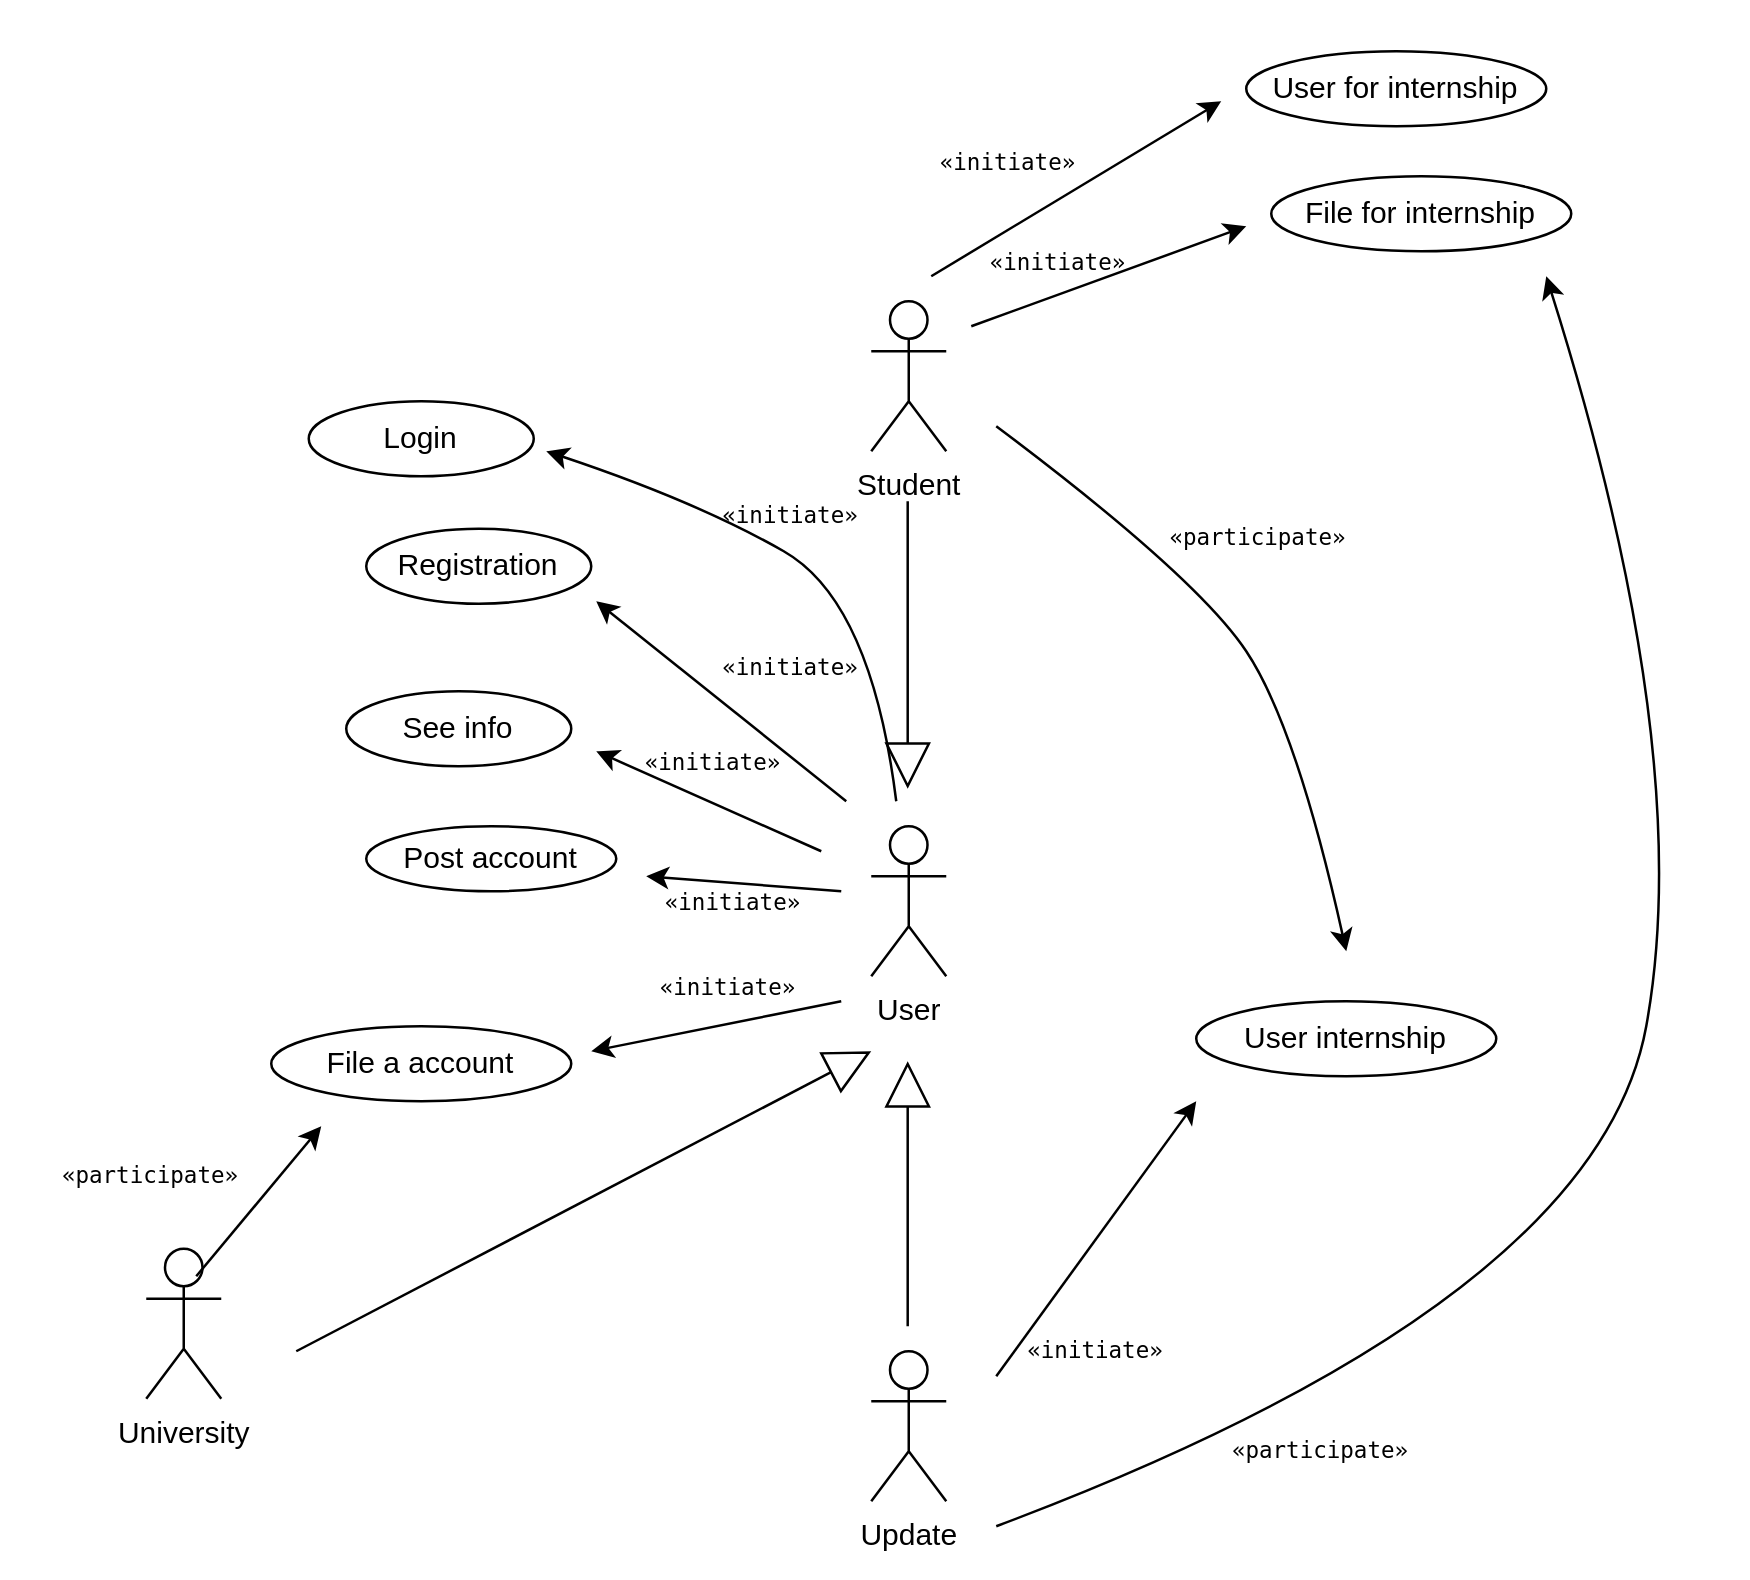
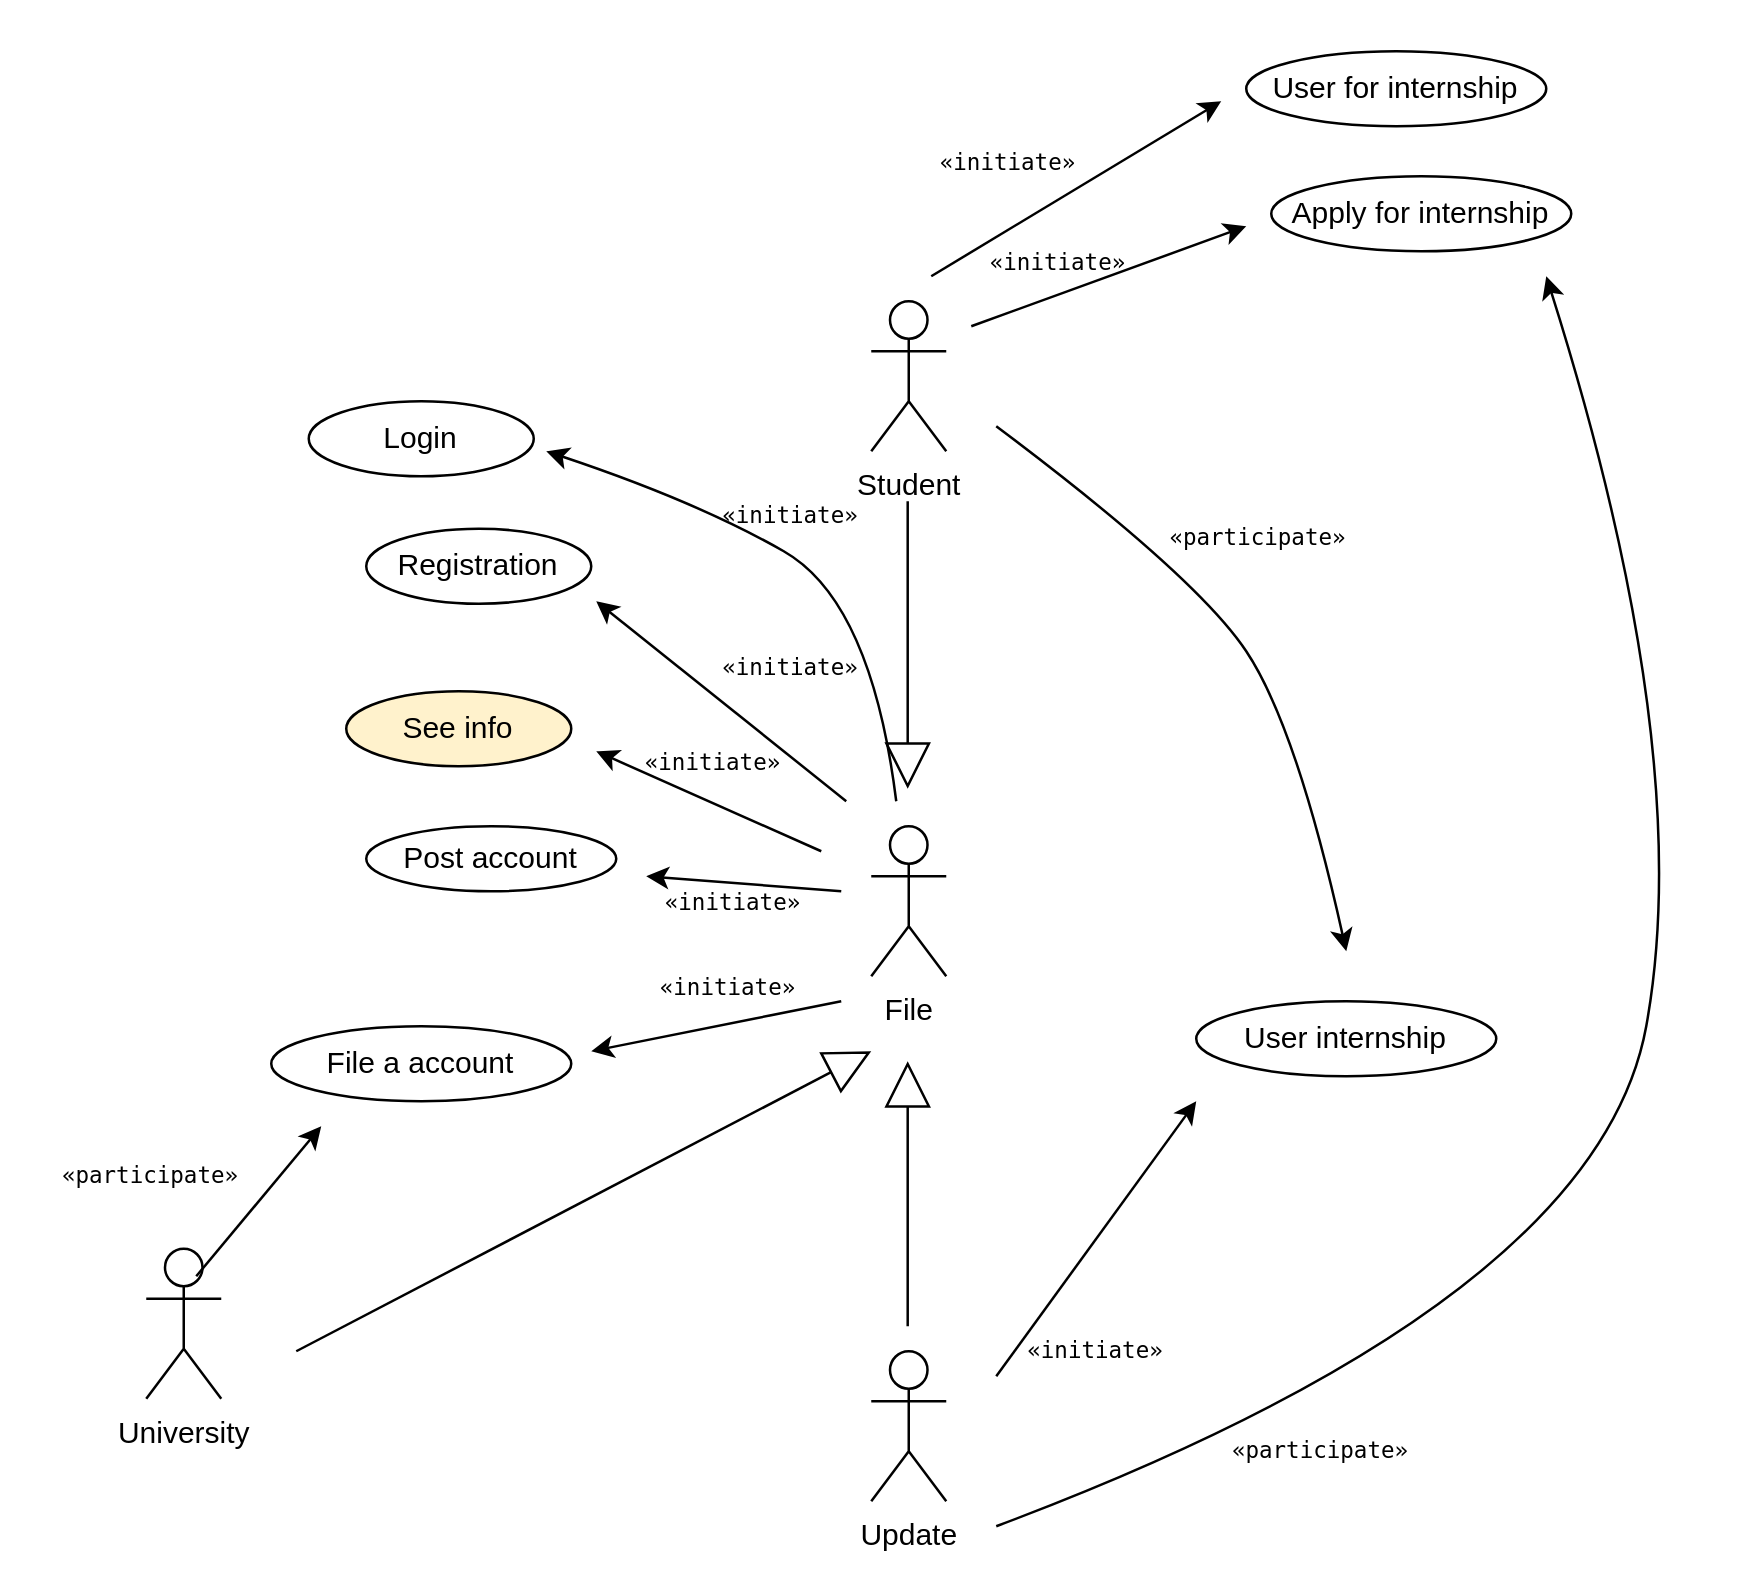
- <mxCell id="18" value="File for internship" style="ellipse;whiteSpace=wrap;html=1;" vertex="1" parent="1"><mxGeometry x="508" y="70" width="120" height="30" as="geometry" /></mxCell>
+ <mxCell id="18" value="Apply for internship" style="ellipse;whiteSpace=wrap;html=1;" vertex="1" parent="1"><mxGeometry x="508" y="70" width="120" height="30" as="geometry" /></mxCell>
- <mxCell id="7" value="See info" style="ellipse;whiteSpace=wrap;html=1;flipV=0;flipH=1;" vertex="1" parent="1"><mxGeometry x="138" y="276" width="90" height="30" as="geometry" /></mxCell>
+ <mxCell id="7" value="See info" style="ellipse;whiteSpace=wrap;html=1;flipV=0;flipH=1;fillColor=#fff2cc;" vertex="1" parent="1"><mxGeometry x="138" y="276" width="90" height="30" as="geometry" /></mxCell>
- <mxCell id="5" value="User" style="shape=umlActor;verticalLabelPosition=bottom;verticalAlign=top;html=1;outlineConnect=0;" vertex="1" parent="1"><mxGeometry x="348" y="330" width="30" height="60" as="geometry" /></mxCell>
+ <mxCell id="5" value="File" style="shape=umlActor;verticalLabelPosition=bottom;verticalAlign=top;html=1;outlineConnect=0;" vertex="1" parent="1"><mxGeometry x="348" y="330" width="30" height="60" as="geometry" /></mxCell>
